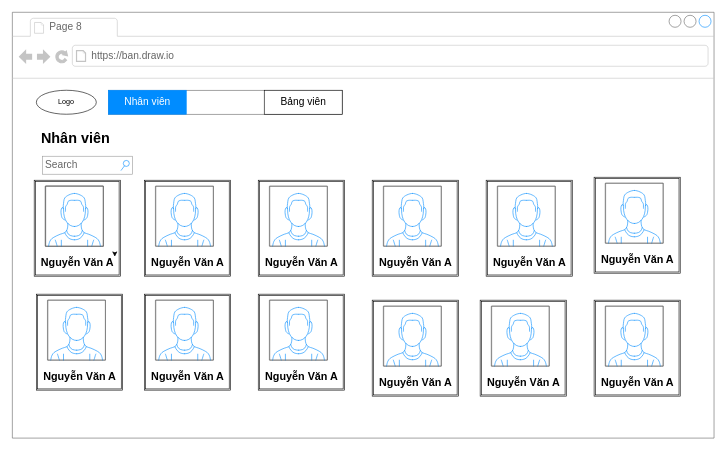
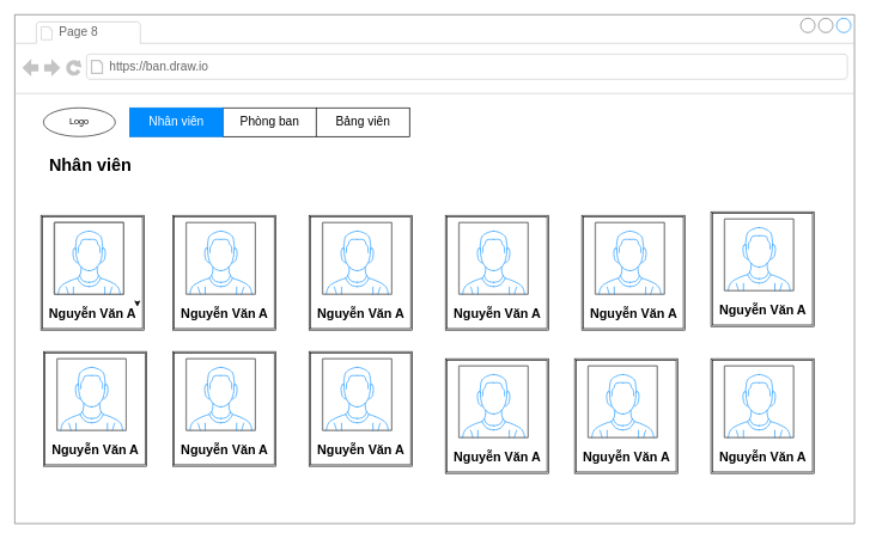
+ <mxCell id="8" value="Phòng ban" style="strokeWidth=1;shadow=0;dashed=0;align=center;html=1;shape=mxgraph.mockup.text.rrect;rSize=0;fontSize=17;" vertex="1" parent="7"><mxGeometry x="130" width="130" height="40" as="geometry" /></mxCell>
- <mxCell id="12" value="Search" style="strokeWidth=1;shadow=0;dashed=0;align=center;html=1;shape=mxgraph.mockup.forms.searchBox;strokeColor=#999999;mainText=;strokeColor2=#008cff;fontColor=#666666;fontSize=17;align=left;spacingLeft=3;" vertex="1" parent="2"><mxGeometry x="50" y="240" width="150" height="30" as="geometry" /></mxCell>
